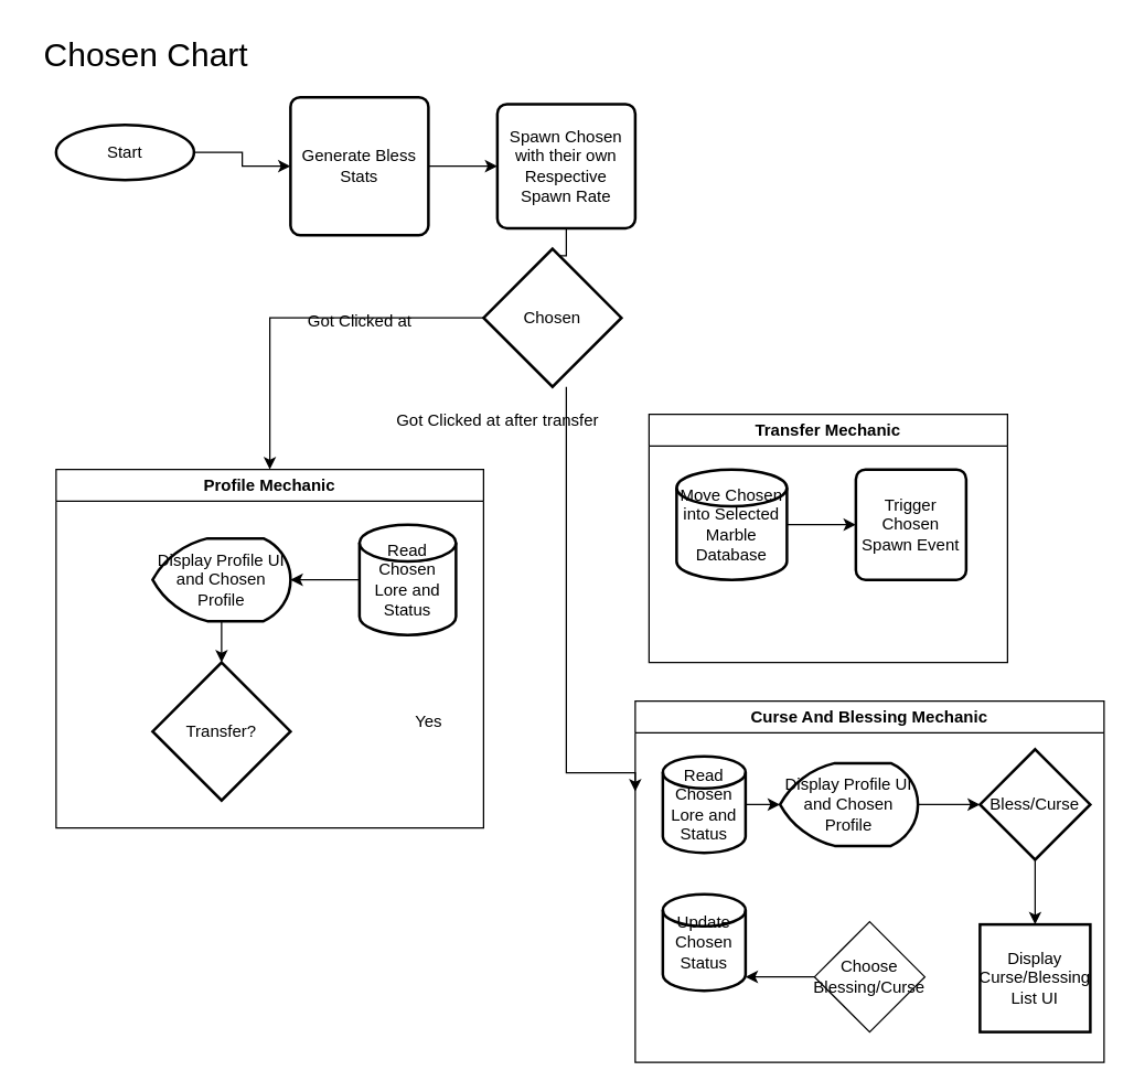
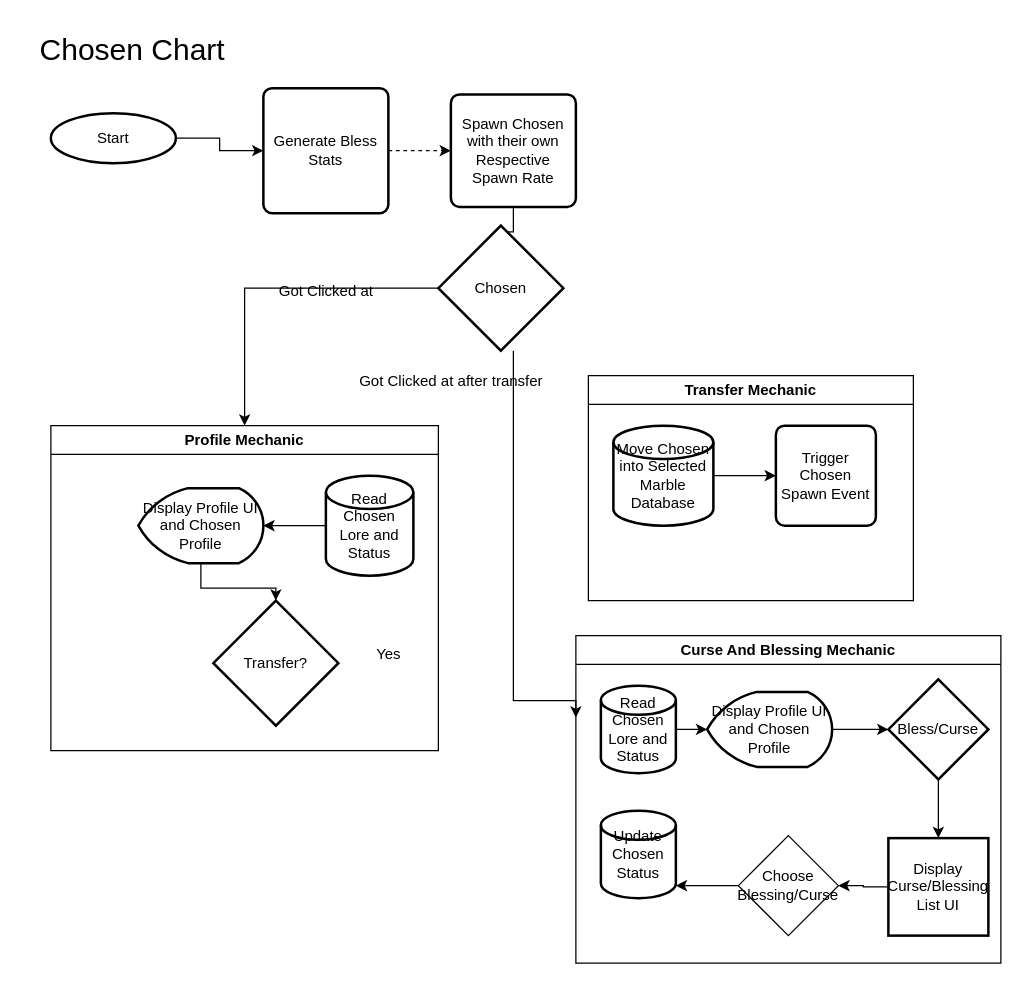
- <mxCell id="5" style="edgeStyle=orthogonalEdgeStyle;rounded=0;orthogonalLoop=1;jettySize=auto;html=1;" edge="1" parent="1" source="6" target="8"><mxGeometry relative="1" as="geometry"><mxPoint x="400" y="120" as="targetPoint" /></mxGeometry></mxCell>
+ <mxCell id="5" style="edgeStyle=orthogonalEdgeStyle;rounded=0;orthogonalLoop=1;jettySize=auto;html=1;dashed=1;" edge="1" parent="1" source="6" target="8"><mxGeometry relative="1" as="geometry"><mxPoint x="400" y="120" as="targetPoint" /></mxGeometry></mxCell>
- <mxCell id="16" value="Transfer?" style="strokeWidth=2;html=1;shape=mxgraph.flowchart.decision;whiteSpace=wrap;" vertex="1" parent="12"><mxGeometry x="70" y="140" width="100" height="100" as="geometry" /></mxCell>
+ <mxCell id="16" value="Transfer?" style="strokeWidth=2;html=1;shape=mxgraph.flowchart.decision;whiteSpace=wrap;" vertex="1" parent="12"><mxGeometry x="130" y="140" width="100" height="100" as="geometry" /></mxCell>
+ <mxCell id="34" style="edgeStyle=orthogonalEdgeStyle;rounded=0;orthogonalLoop=1;jettySize=auto;html=1;" edge="1" parent="24" source="30" target="33"><mxGeometry relative="1" as="geometry"><mxPoint x="200" y="201" as="targetPoint" /></mxGeometry></mxCell>
